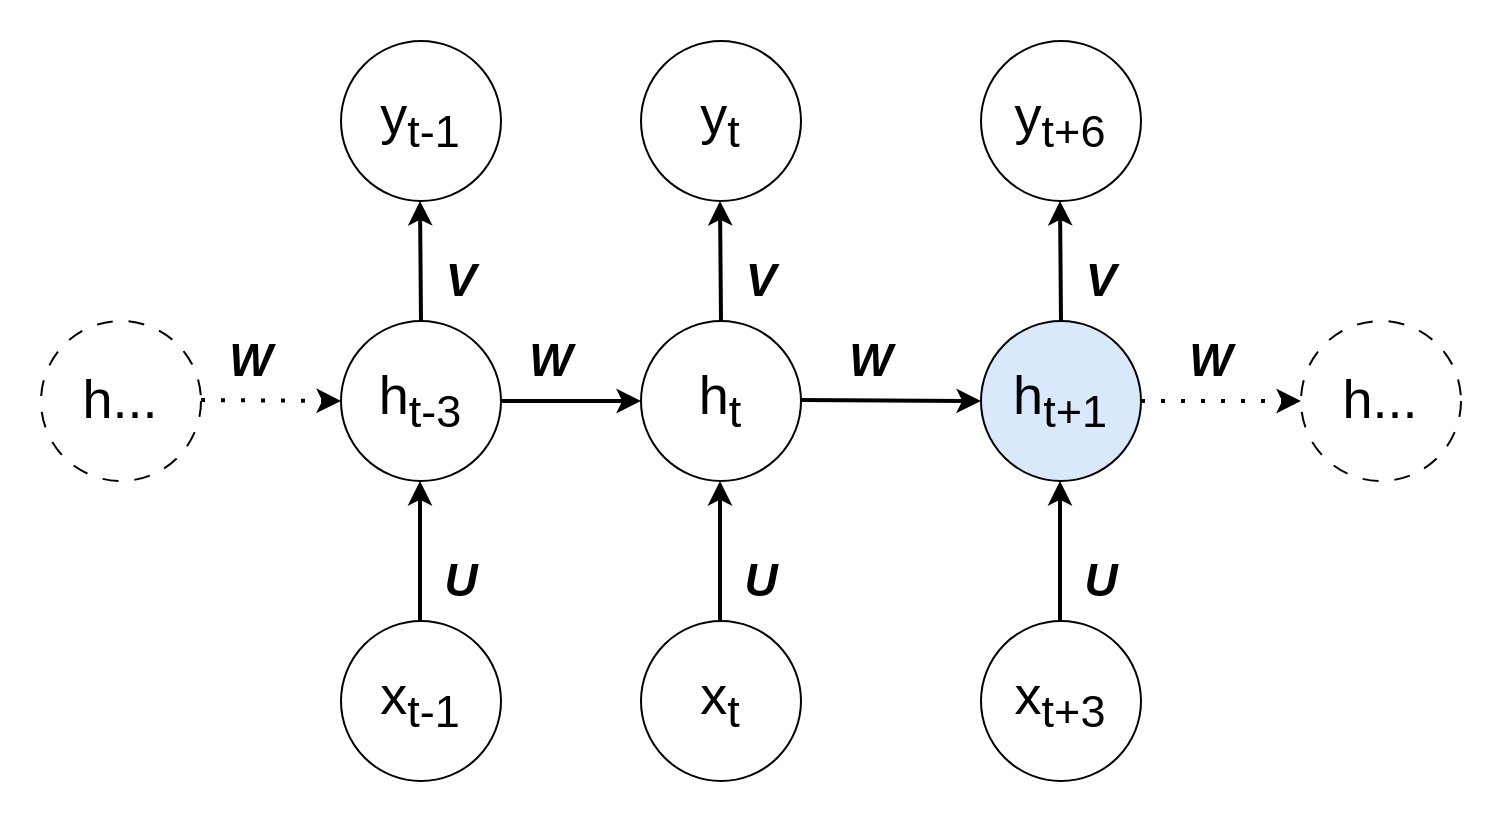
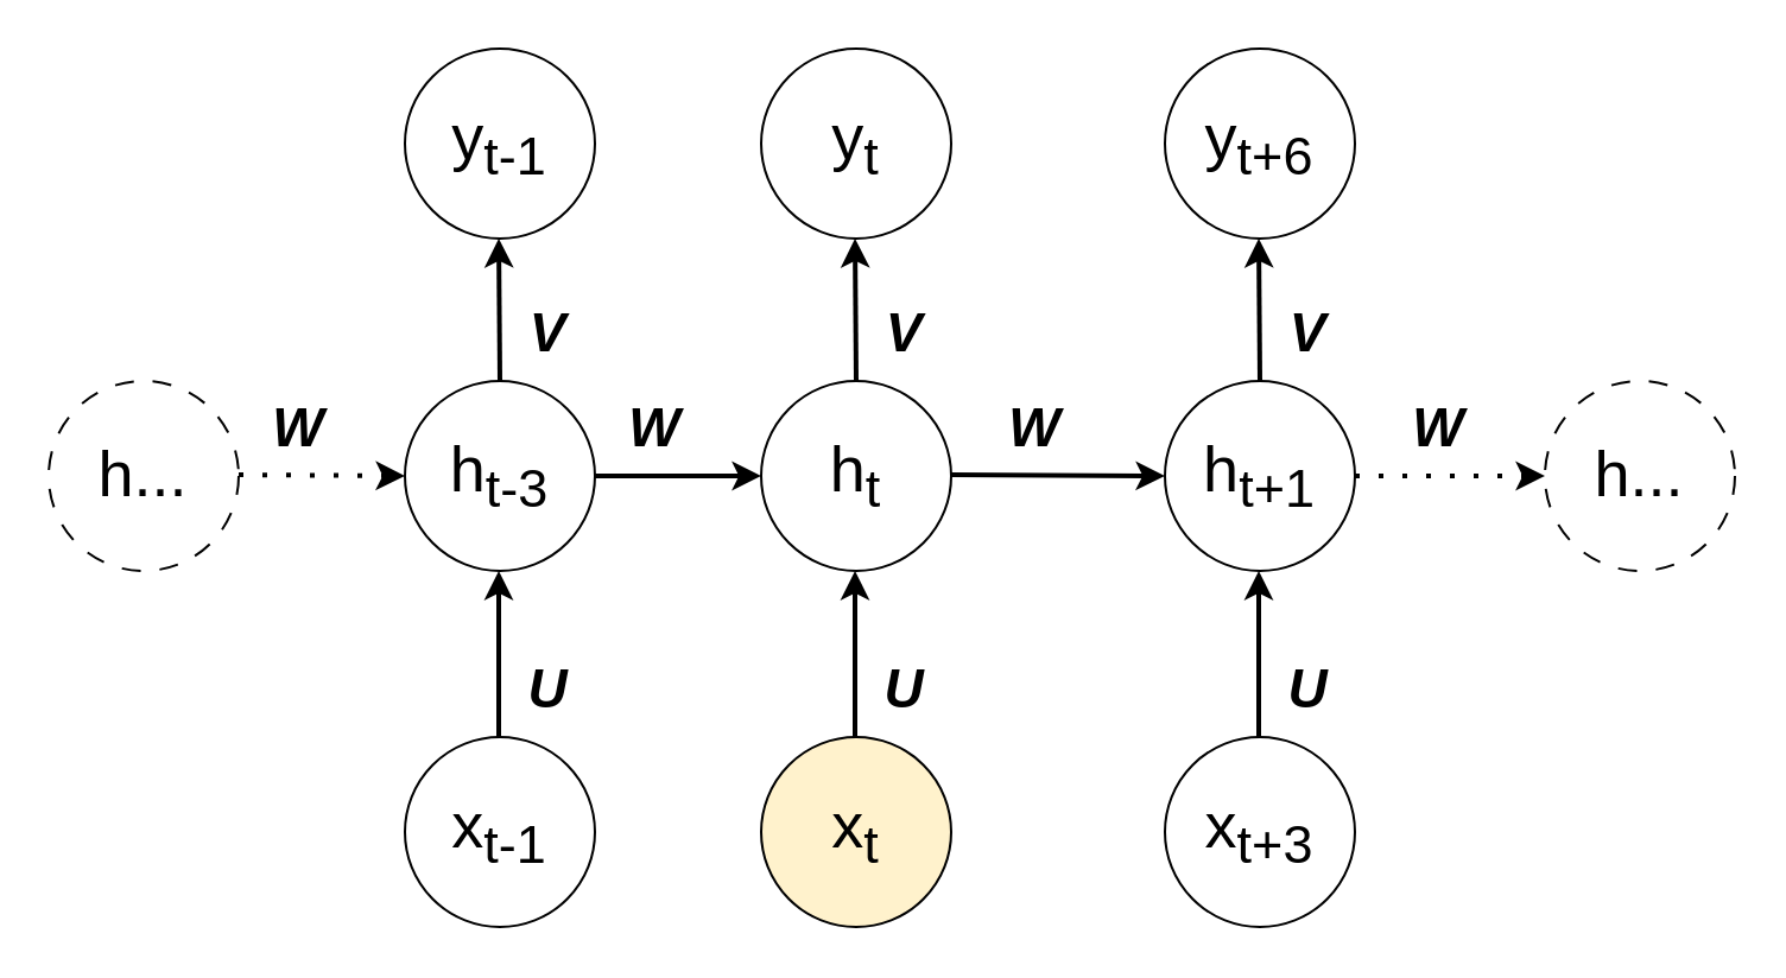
- <mxCell id="5" value="&lt;font style=&quot;font-size: 27px;&quot;&gt;h&lt;sub&gt;t+1&lt;/sub&gt;&lt;/font&gt;" style="ellipse;whiteSpace=wrap;html=1;aspect=fixed;fillColor=#dae8fc;" vertex="1" parent="1"><mxGeometry x="490" y="160" width="80" height="80" as="geometry" /></mxCell>
+ <mxCell id="5" value="&lt;font style=&quot;font-size: 27px;&quot;&gt;h&lt;sub&gt;t+1&lt;/sub&gt;&lt;/font&gt;" style="ellipse;whiteSpace=wrap;html=1;aspect=fixed;" vertex="1" parent="1"><mxGeometry x="490" y="160" width="80" height="80" as="geometry" /></mxCell>
- <mxCell id="11" value="&lt;font style=&quot;font-size: 27px;&quot;&gt;x&lt;sub&gt;t&lt;/sub&gt;&lt;/font&gt;" style="ellipse;whiteSpace=wrap;html=1;aspect=fixed;" vertex="1" parent="1"><mxGeometry x="320" y="310" width="80" height="80" as="geometry" /></mxCell>
+ <mxCell id="11" value="&lt;font style=&quot;font-size: 27px;&quot;&gt;x&lt;sub&gt;t&lt;/sub&gt;&lt;/font&gt;" style="ellipse;whiteSpace=wrap;html=1;aspect=fixed;fillColor=#fff2cc;" vertex="1" parent="1"><mxGeometry x="320" y="310" width="80" height="80" as="geometry" /></mxCell>
